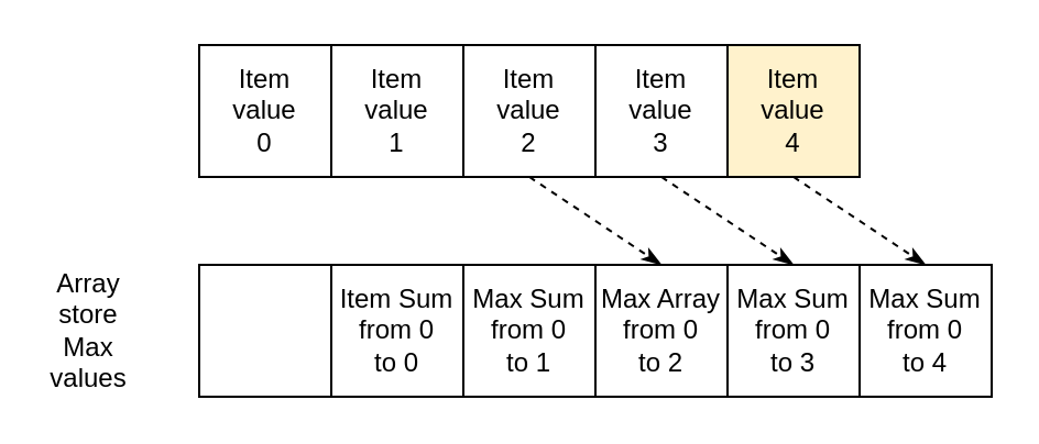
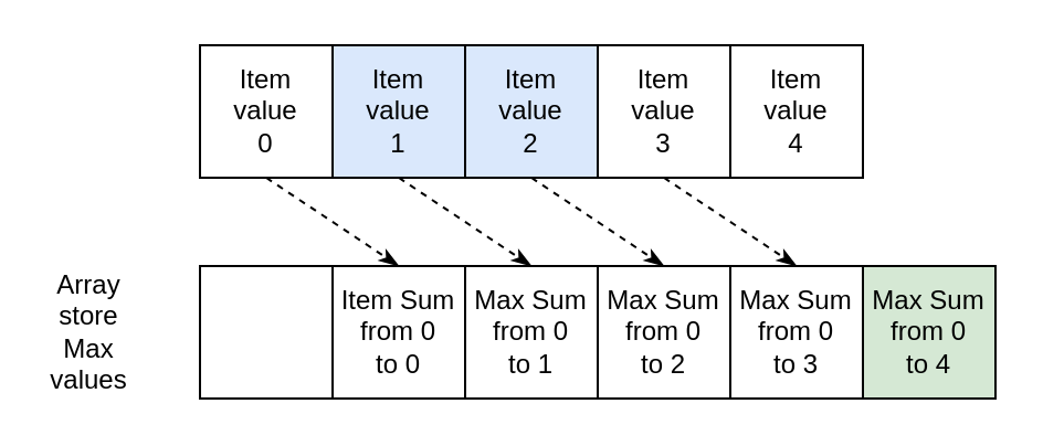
- <mxCell id="5" value="&lt;span&gt;Item&lt;/span&gt;&lt;br&gt;&lt;span&gt;value&lt;/span&gt;&lt;br&gt;1" style="rounded=0;whiteSpace=wrap;html=1;" vertex="1" parent="1"><mxGeometry x="150" y="20" width="60" height="60" as="geometry" /></mxCell>
+ <mxCell id="5" value="&lt;span&gt;Item&lt;/span&gt;&lt;br&gt;&lt;span&gt;value&lt;/span&gt;&lt;br&gt;1" style="rounded=0;whiteSpace=wrap;html=1;fillColor=#dae8fc;" vertex="1" parent="1"><mxGeometry x="150" y="20" width="60" height="60" as="geometry" /></mxCell>
- <mxCell id="9" value="&lt;span&gt;Item&lt;/span&gt;&lt;br&gt;&lt;span&gt;value&lt;/span&gt;&lt;br&gt;2" style="rounded=0;whiteSpace=wrap;html=1;" vertex="1" parent="1"><mxGeometry x="210" y="20" width="60" height="60" as="geometry" /></mxCell>
+ <mxCell id="9" value="&lt;span&gt;Item&lt;/span&gt;&lt;br&gt;&lt;span&gt;value&lt;/span&gt;&lt;br&gt;2" style="rounded=0;whiteSpace=wrap;html=1;fillColor=#dae8fc;" vertex="1" parent="1"><mxGeometry x="210" y="20" width="60" height="60" as="geometry" /></mxCell>
- <mxCell id="7" value="&lt;span&gt;Item&lt;/span&gt;&lt;br&gt;&lt;span&gt;value&lt;/span&gt;&lt;br&gt;4" style="rounded=0;whiteSpace=wrap;html=1;fillColor=#fff2cc;" vertex="1" parent="1"><mxGeometry x="330" y="20" width="60" height="60" as="geometry" /></mxCell>
+ <mxCell id="7" value="&lt;span&gt;Item&lt;/span&gt;&lt;br&gt;&lt;span&gt;value&lt;/span&gt;&lt;br&gt;4" style="rounded=0;whiteSpace=wrap;html=1;" vertex="1" parent="1"><mxGeometry x="330" y="20" width="60" height="60" as="geometry" /></mxCell>
+ <mxCell id="2" style="rounded=0;orthogonalLoop=1;jettySize=auto;html=1;exitX=0.5;exitY=1;exitDx=0;exitDy=0;entryX=0.5;entryY=0;entryDx=0;entryDy=0;dashed=1;endArrow=classicThin;endFill=1;" edge="1" parent="1" source="3" target="13"><mxGeometry relative="1" as="geometry" /></mxCell>
+ <mxCell id="4" style="edgeStyle=none;rounded=0;orthogonalLoop=1;jettySize=auto;html=1;exitX=0.5;exitY=1;exitDx=0;exitDy=0;entryX=0.5;entryY=0;entryDx=0;entryDy=0;dashed=1;endArrow=classicThin;endFill=1;" edge="1" parent="1" source="5" target="15"><mxGeometry relative="1" as="geometry" /></mxCell>
- <mxCell id="6" style="edgeStyle=none;rounded=0;orthogonalLoop=1;jettySize=auto;html=1;exitX=0.5;exitY=1;exitDx=0;exitDy=0;entryX=0.5;entryY=0;entryDx=0;entryDy=0;dashed=1;endArrow=classicThin;endFill=1;" edge="1" parent="1" source="7" target="17"><mxGeometry relative="1" as="geometry" /></mxCell>
- <mxCell id="16" value="Max Array&lt;br&gt;from 0&lt;br&gt;to 2" style="rounded=0;whiteSpace=wrap;html=1;" vertex="1" parent="1"><mxGeometry x="270" y="120" width="60" height="60" as="geometry" /></mxCell>
+ <mxCell id="16" value="Max Sum&lt;br&gt;from 0&lt;br&gt;to 2" style="rounded=0;whiteSpace=wrap;html=1;" vertex="1" parent="1"><mxGeometry x="270" y="120" width="60" height="60" as="geometry" /></mxCell>
- <mxCell id="17" value="Max Sum&lt;br&gt;from 0&lt;br&gt;to 4" style="rounded=0;whiteSpace=wrap;html=1;" vertex="1" parent="1"><mxGeometry x="390" y="120" width="60" height="60" as="geometry" /></mxCell>
+ <mxCell id="17" value="Max Sum&lt;br&gt;from 0&lt;br&gt;to 4" style="rounded=0;whiteSpace=wrap;html=1;fillColor=#d5e8d4;" vertex="1" parent="1"><mxGeometry x="390" y="120" width="60" height="60" as="geometry" /></mxCell>
